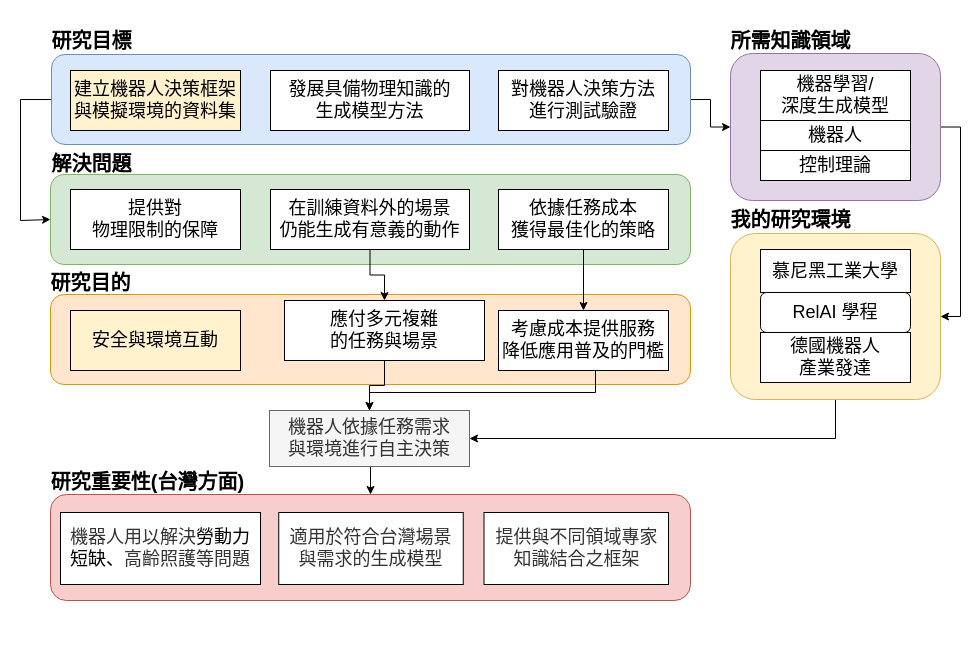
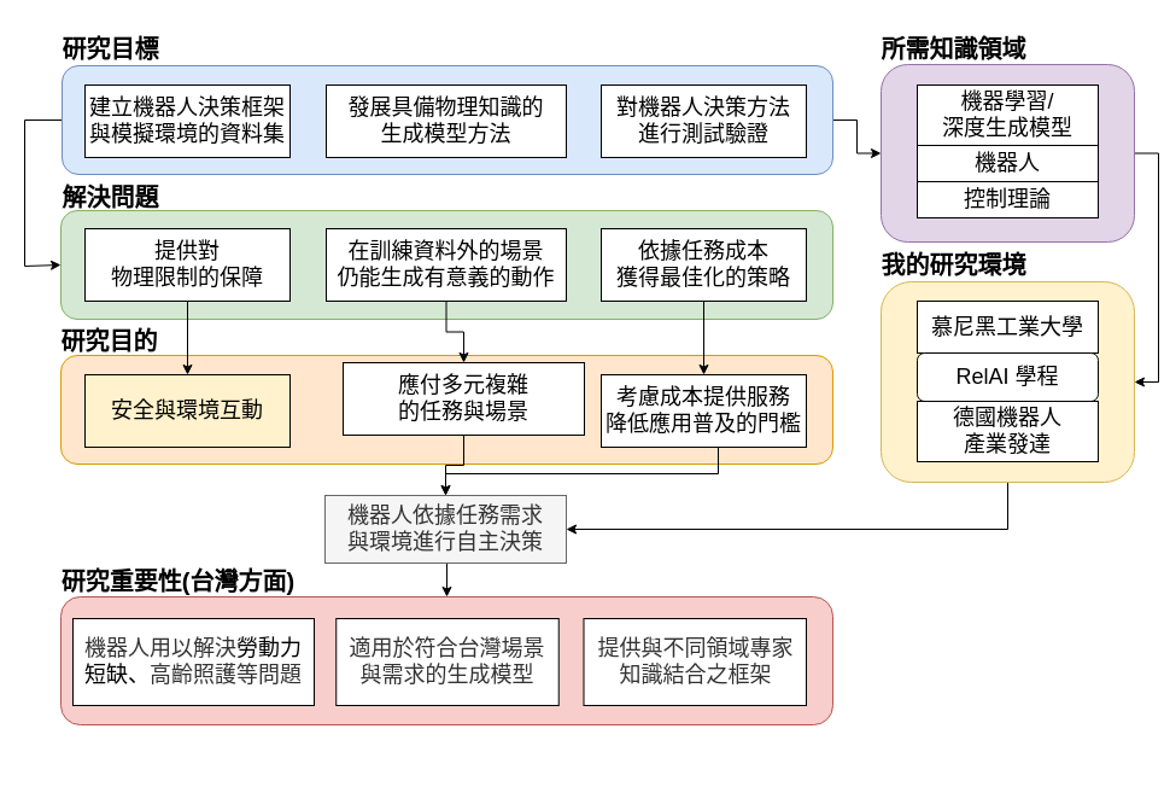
- <mxCell id="19" value="&lt;span style=&quot;font-size: 18px;&quot;&gt;建立機器人決策框架&lt;br&gt;與模擬環境的資料集&lt;/span&gt;" style="rounded=0;whiteSpace=wrap;html=1;fillColor=#fff2cc;" parent="2" vertex="1"><mxGeometry x="50" y="50" width="170" height="60" as="geometry" /></mxCell>
+ <mxCell id="19" value="&lt;span style=&quot;font-size: 18px;&quot;&gt;建立機器人決策框架&lt;br&gt;與模擬環境的資料集&lt;/span&gt;" style="rounded=0;whiteSpace=wrap;html=1;" parent="2" vertex="1"><mxGeometry x="50" y="50" width="170" height="60" as="geometry" /></mxCell>
+ <mxCell id="13" style="edgeStyle=orthogonalEdgeStyle;rounded=0;orthogonalLoop=1;jettySize=auto;html=1;exitX=0.5;exitY=1;exitDx=0;exitDy=0;entryX=0.5;entryY=0;entryDx=0;entryDy=0;" parent="2" source="14" target="22" edge="1"><mxGeometry relative="1" as="geometry" /></mxCell>
